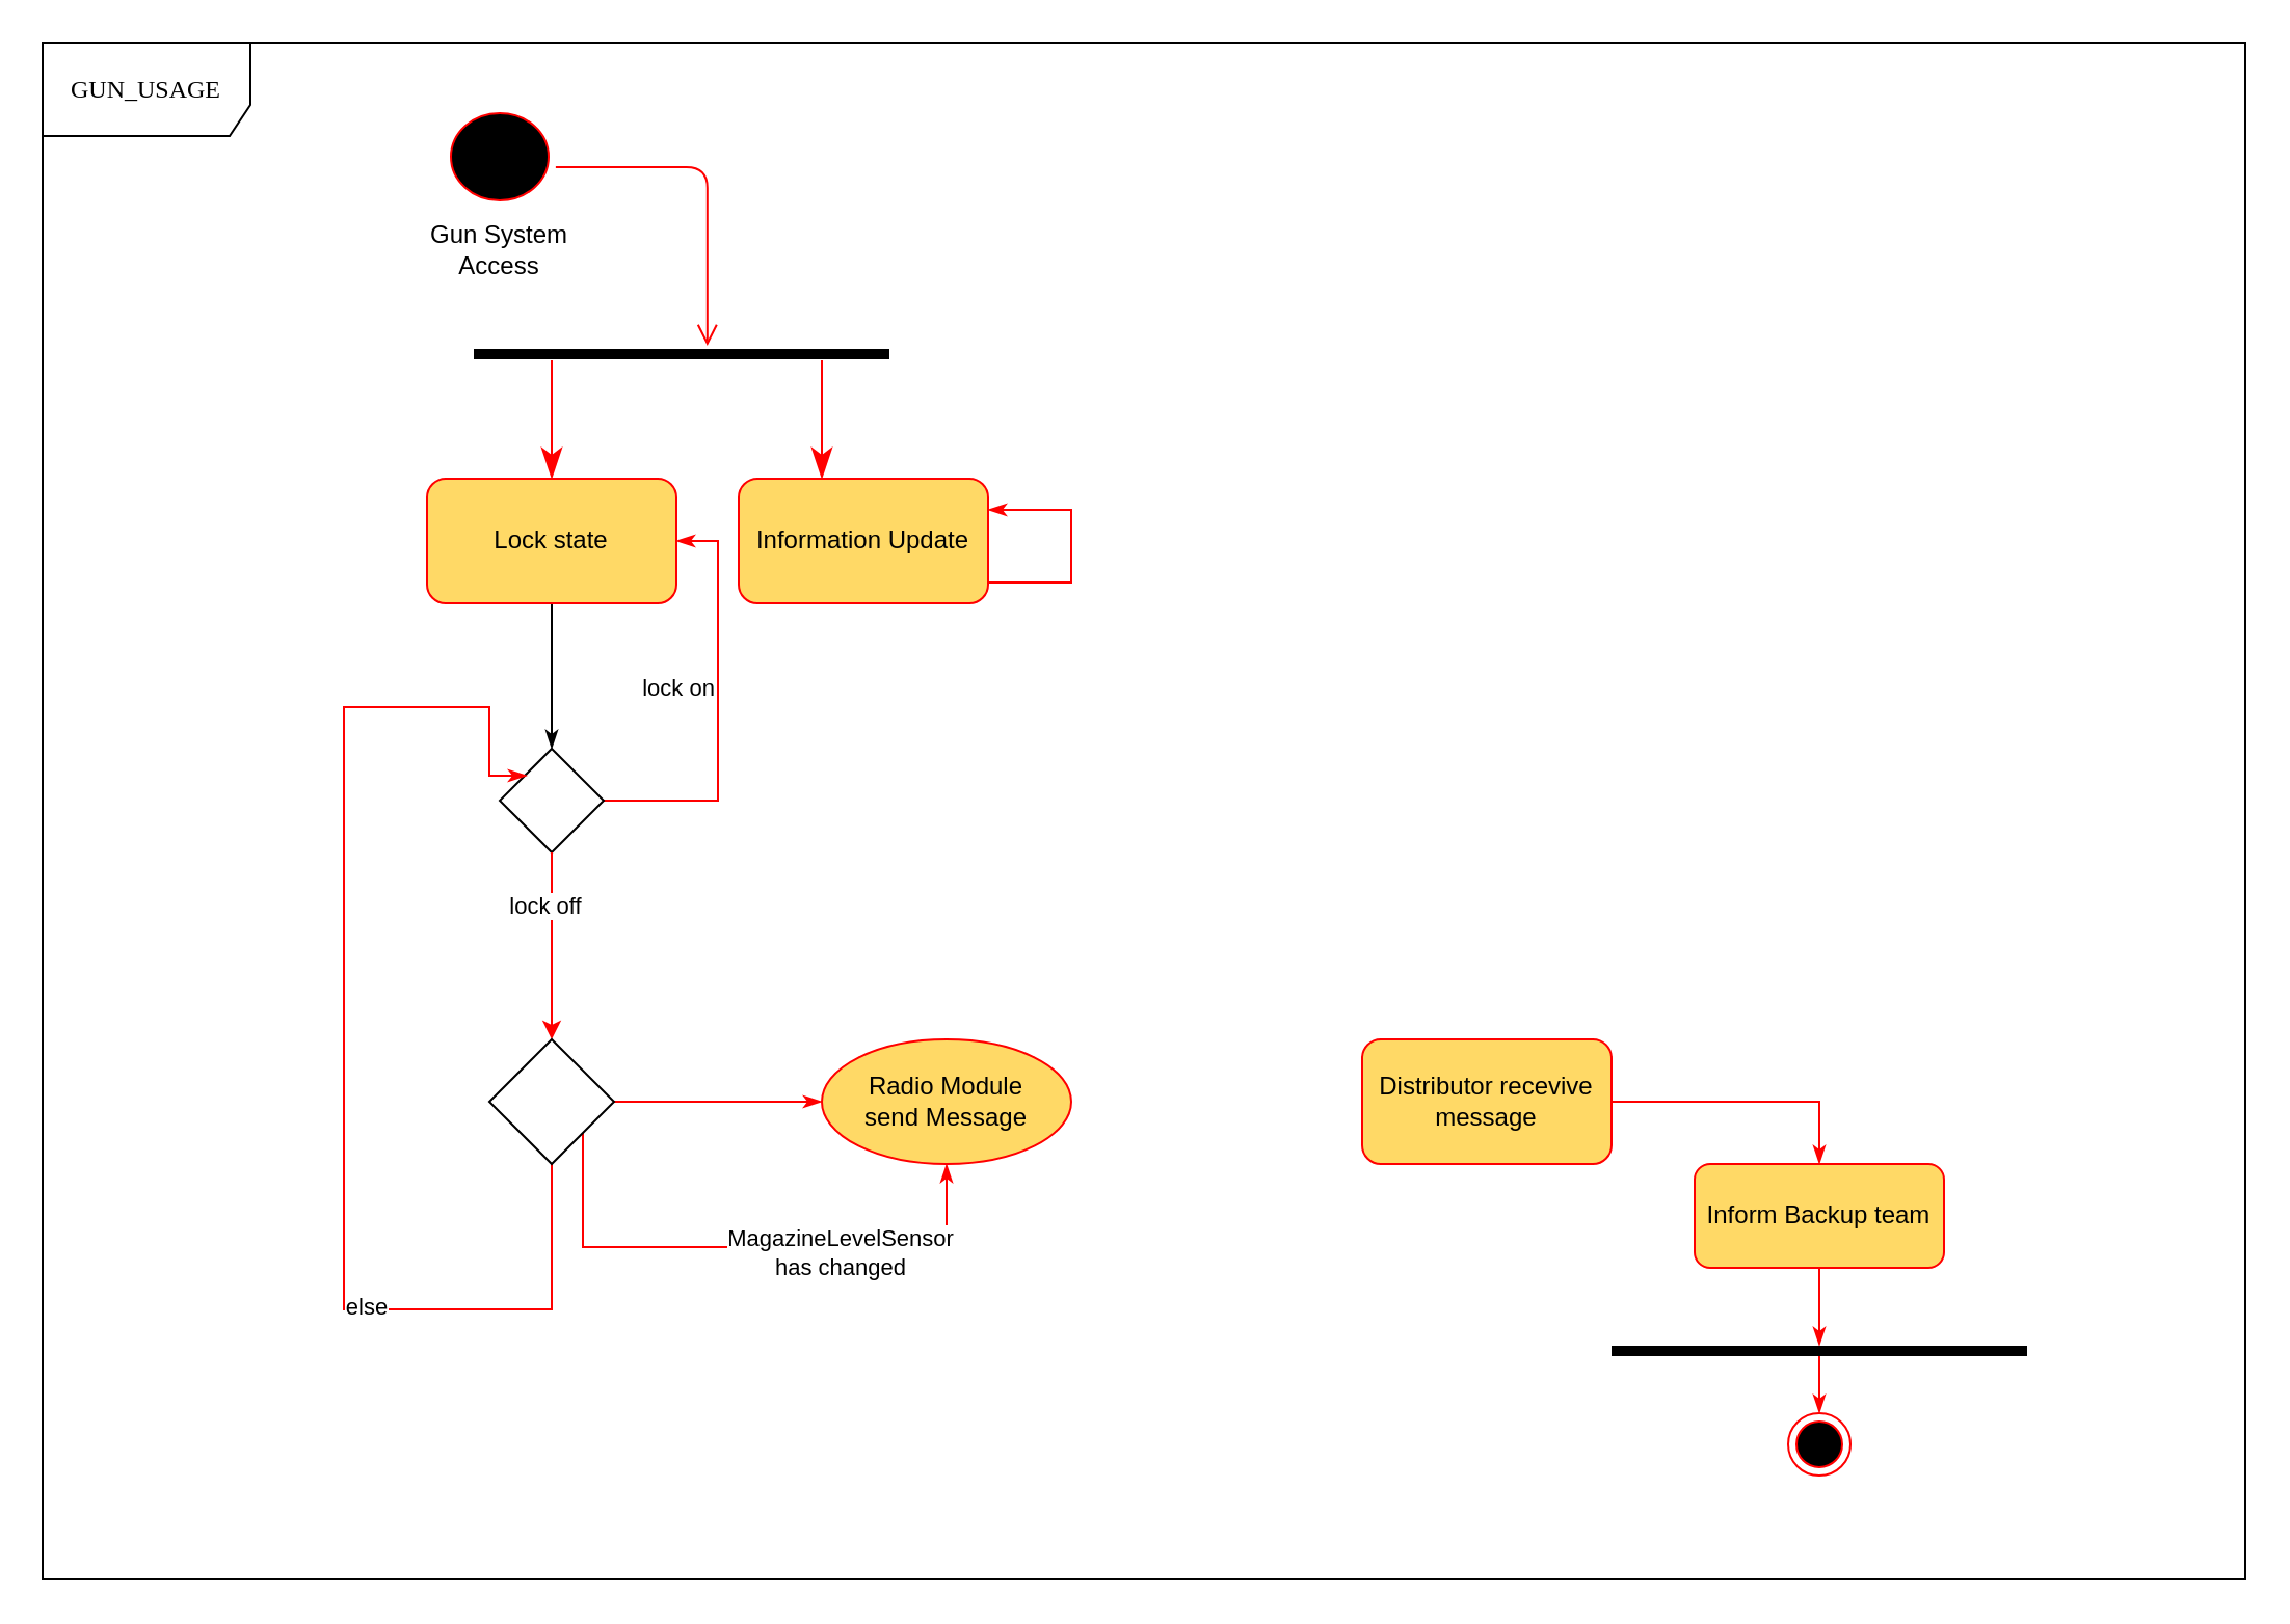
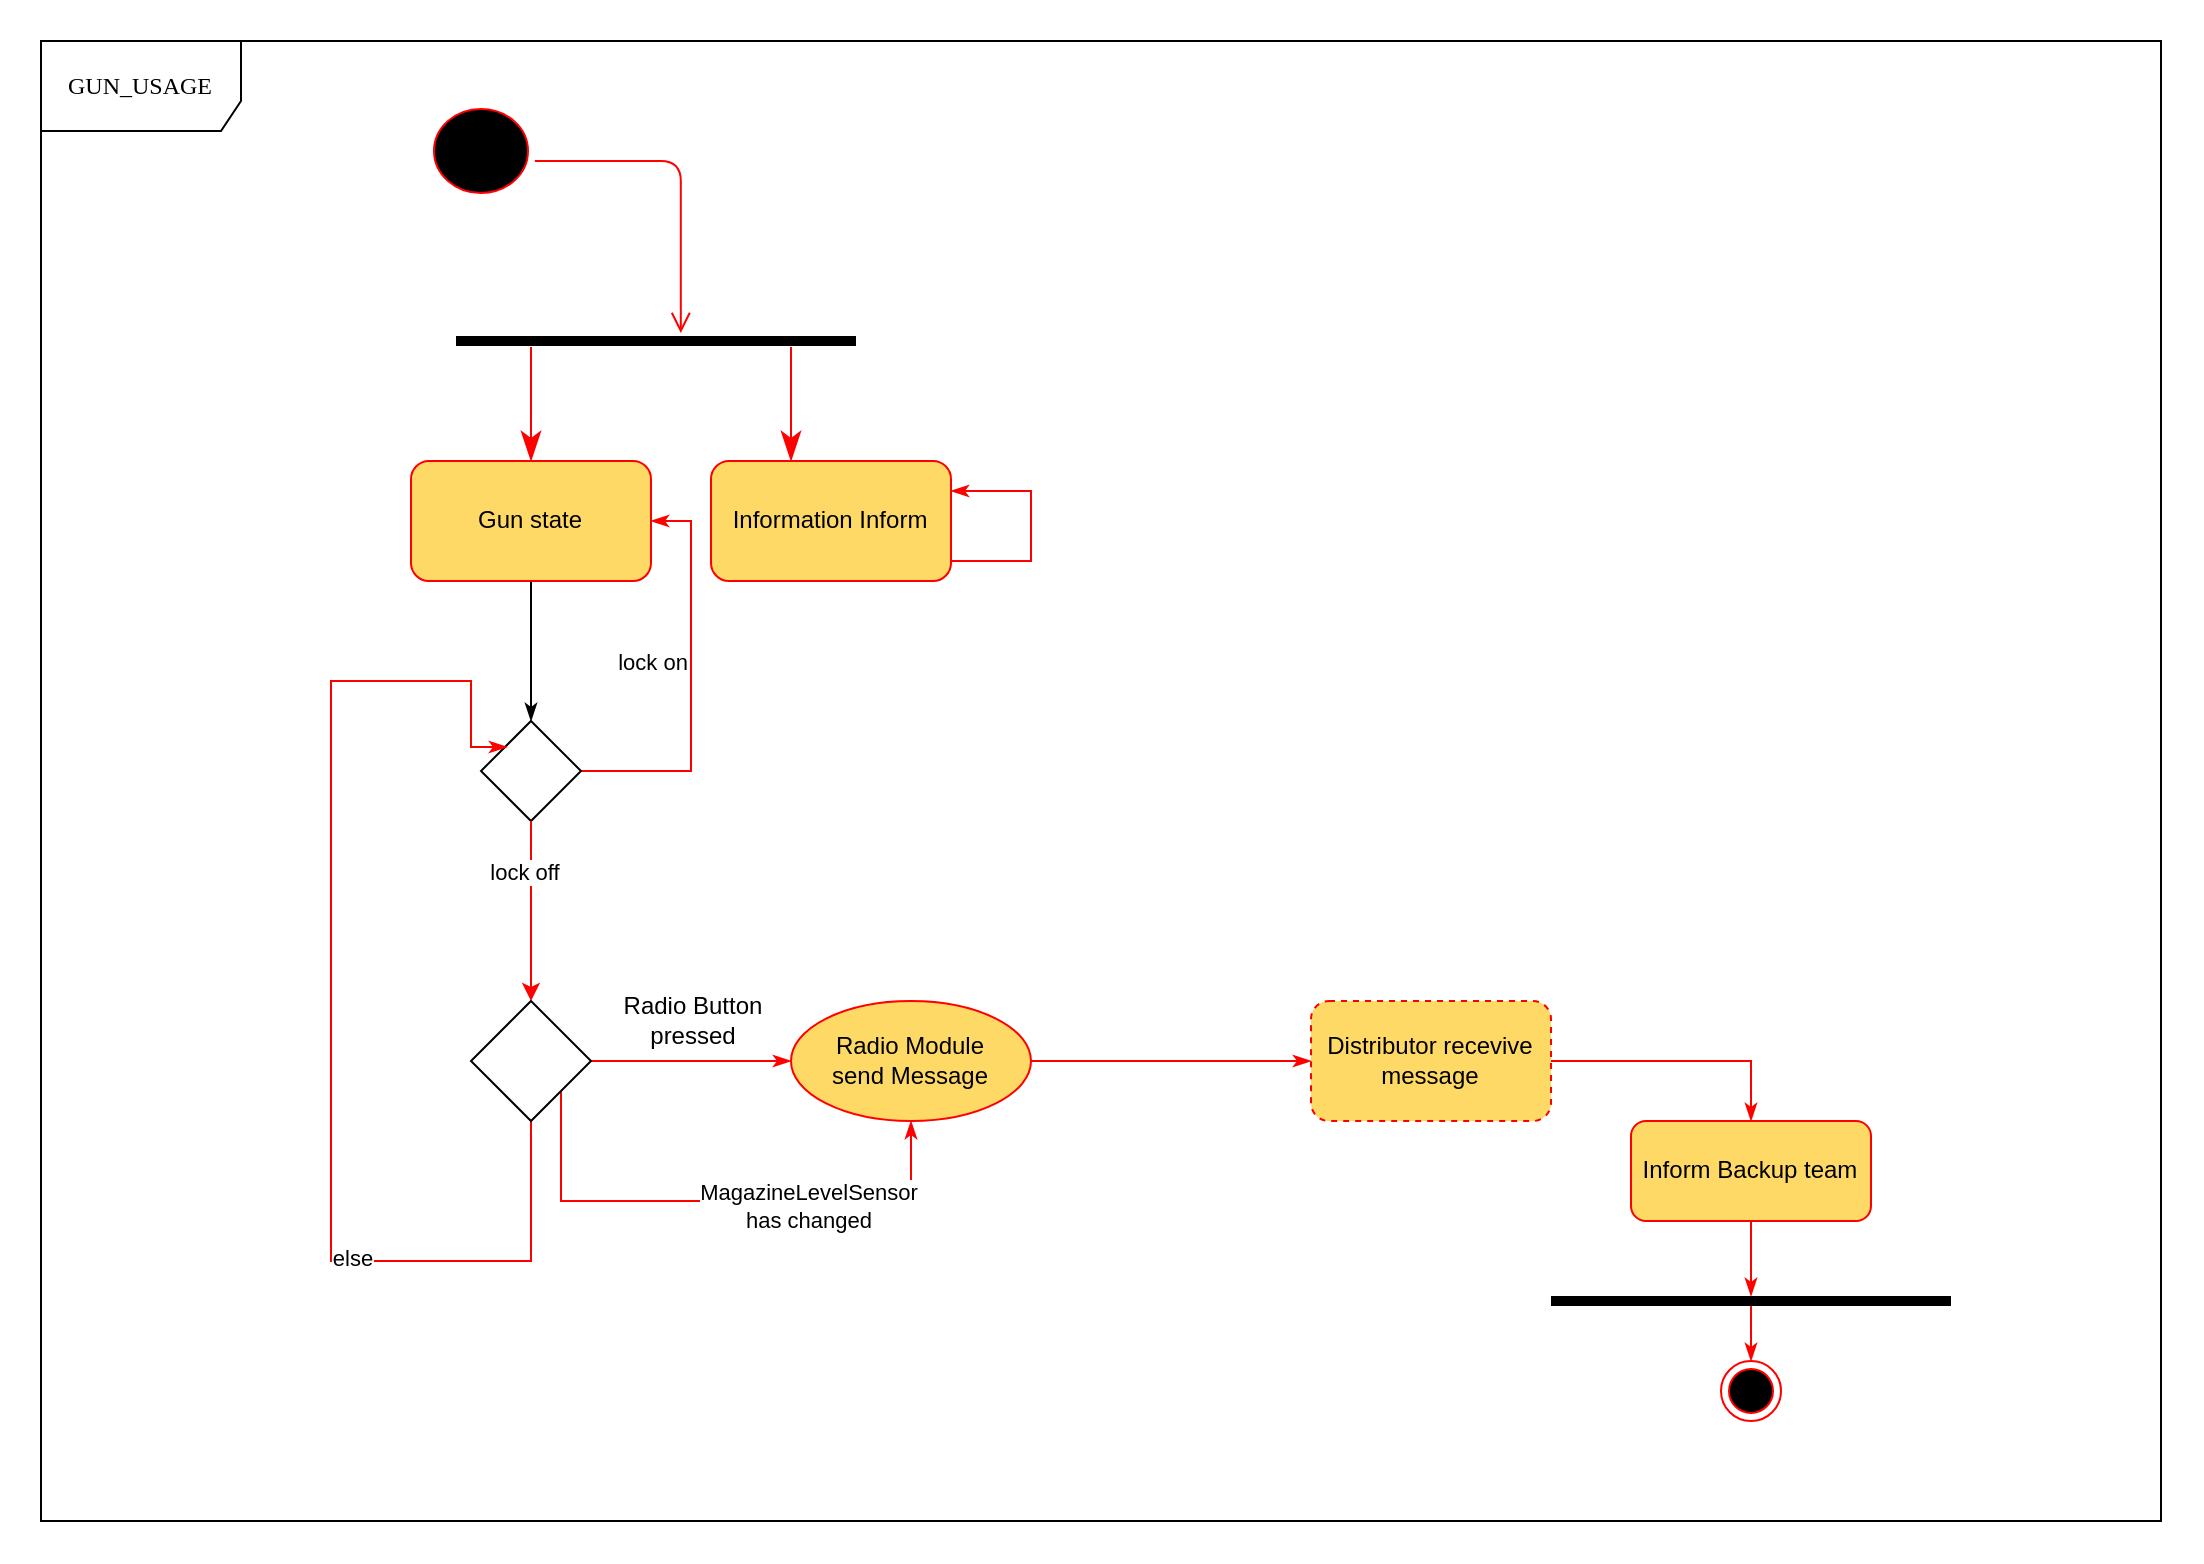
- <mxCell id="3" value="Gun System Access" style="text;html=1;strokeColor=none;fillColor=none;align=center;verticalAlign=middle;whiteSpace=wrap;rounded=0;" vertex="1" parent="1"><mxGeometry x="195" y="110" width="90" height="20" as="geometry" /></mxCell>
- <mxCell id="9" value="Lock state" style="rounded=1;whiteSpace=wrap;html=1;strokeColor=#FF0000;fillColor=#FFD966;" vertex="1" parent="1"><mxGeometry x="205" y="230" width="120" height="60" as="geometry" /></mxCell>
+ <mxCell id="9" value="Gun state" style="rounded=1;whiteSpace=wrap;html=1;strokeColor=#FF0000;fillColor=#FFD966;" vertex="1" parent="1"><mxGeometry x="205" y="230" width="120" height="60" as="geometry" /></mxCell>
- <mxCell id="7" value="Information Update" style="rounded=1;whiteSpace=wrap;html=1;strokeColor=#FF0000;fillColor=#FFD966;" vertex="1" parent="1"><mxGeometry x="355" y="230" width="120" height="60" as="geometry" /></mxCell>
+ <mxCell id="7" value="Information Inform" style="rounded=1;whiteSpace=wrap;html=1;strokeColor=#FF0000;fillColor=#FFD966;" vertex="1" parent="1"><mxGeometry x="355" y="230" width="120" height="60" as="geometry" /></mxCell>
+ <mxCell id="26" value="Radio Button pressed" style="text;html=1;strokeColor=none;fillColor=none;align=center;verticalAlign=middle;whiteSpace=wrap;rounded=0;" vertex="1" parent="1"><mxGeometry x="308" y="500" width="77" height="20" as="geometry" /></mxCell>
+ <mxCell id="24" style="edgeStyle=orthogonalEdgeStyle;rounded=0;orthogonalLoop=1;jettySize=auto;html=1;endArrow=classicThin;endFill=1;strokeColor=#FF0000;entryX=0;entryY=0.5;entryDx=0;entryDy=0;" edge="1" parent="1" source="25" target="28"><mxGeometry relative="1" as="geometry"><mxPoint x="595" y="530" as="targetPoint" /></mxGeometry></mxCell>
- <mxCell id="28" value="&lt;div&gt;Distributor recevive &lt;br&gt;&lt;/div&gt;&lt;div&gt;message&lt;br&gt;&lt;/div&gt;" style="rounded=1;whiteSpace=wrap;html=1;strokeColor=#FF0000;fillColor=#FFD966;" vertex="1" parent="1"><mxGeometry x="655" y="500" width="120" height="60" as="geometry" /></mxCell>
+ <mxCell id="28" value="&lt;div&gt;Distributor recevive &lt;br&gt;&lt;/div&gt;&lt;div&gt;message&lt;br&gt;&lt;/div&gt;" style="rounded=1;whiteSpace=wrap;html=1;strokeColor=#FF0000;fillColor=#FFD966;dashed=1;" vertex="1" parent="1"><mxGeometry x="655" y="500" width="120" height="60" as="geometry" /></mxCell>
